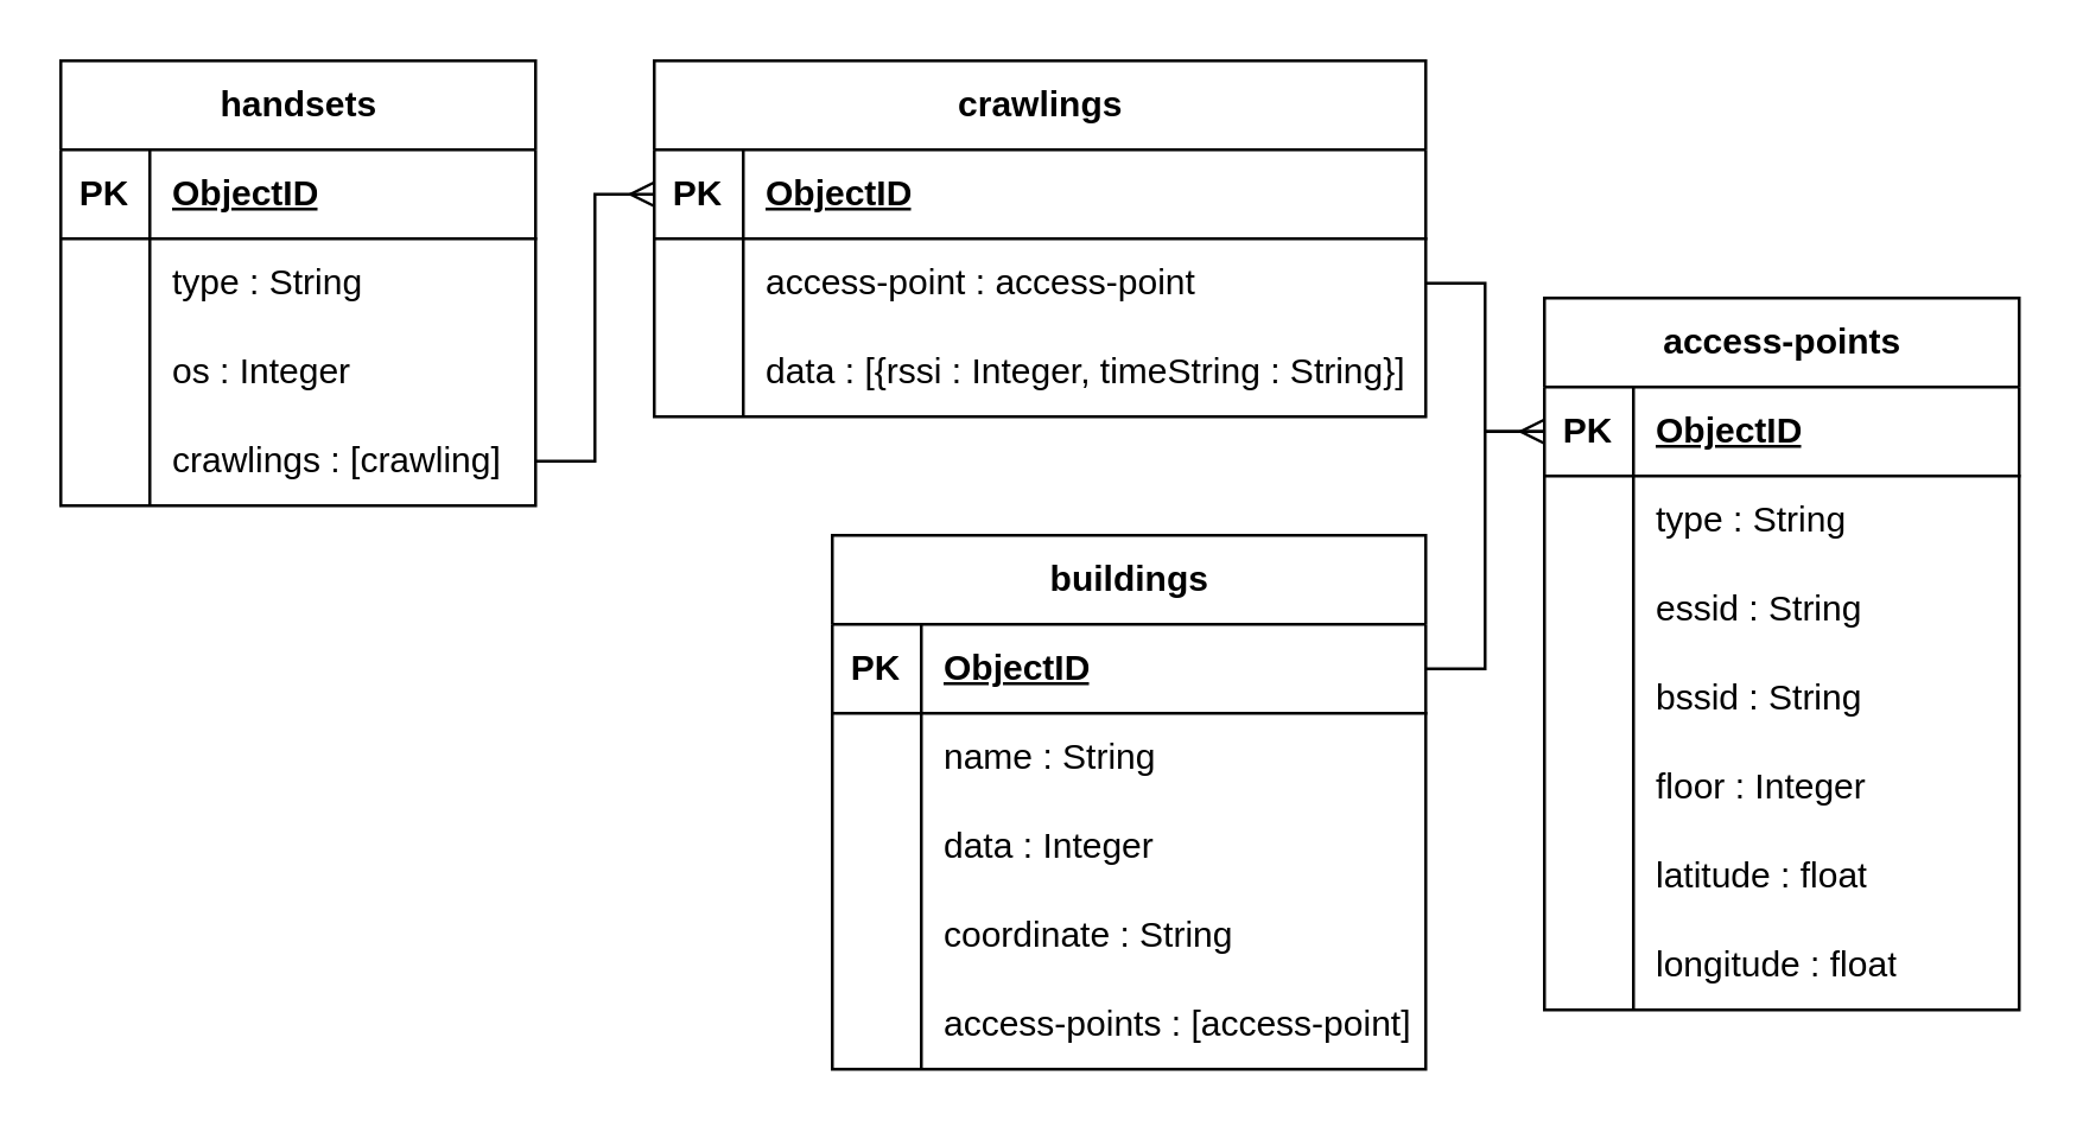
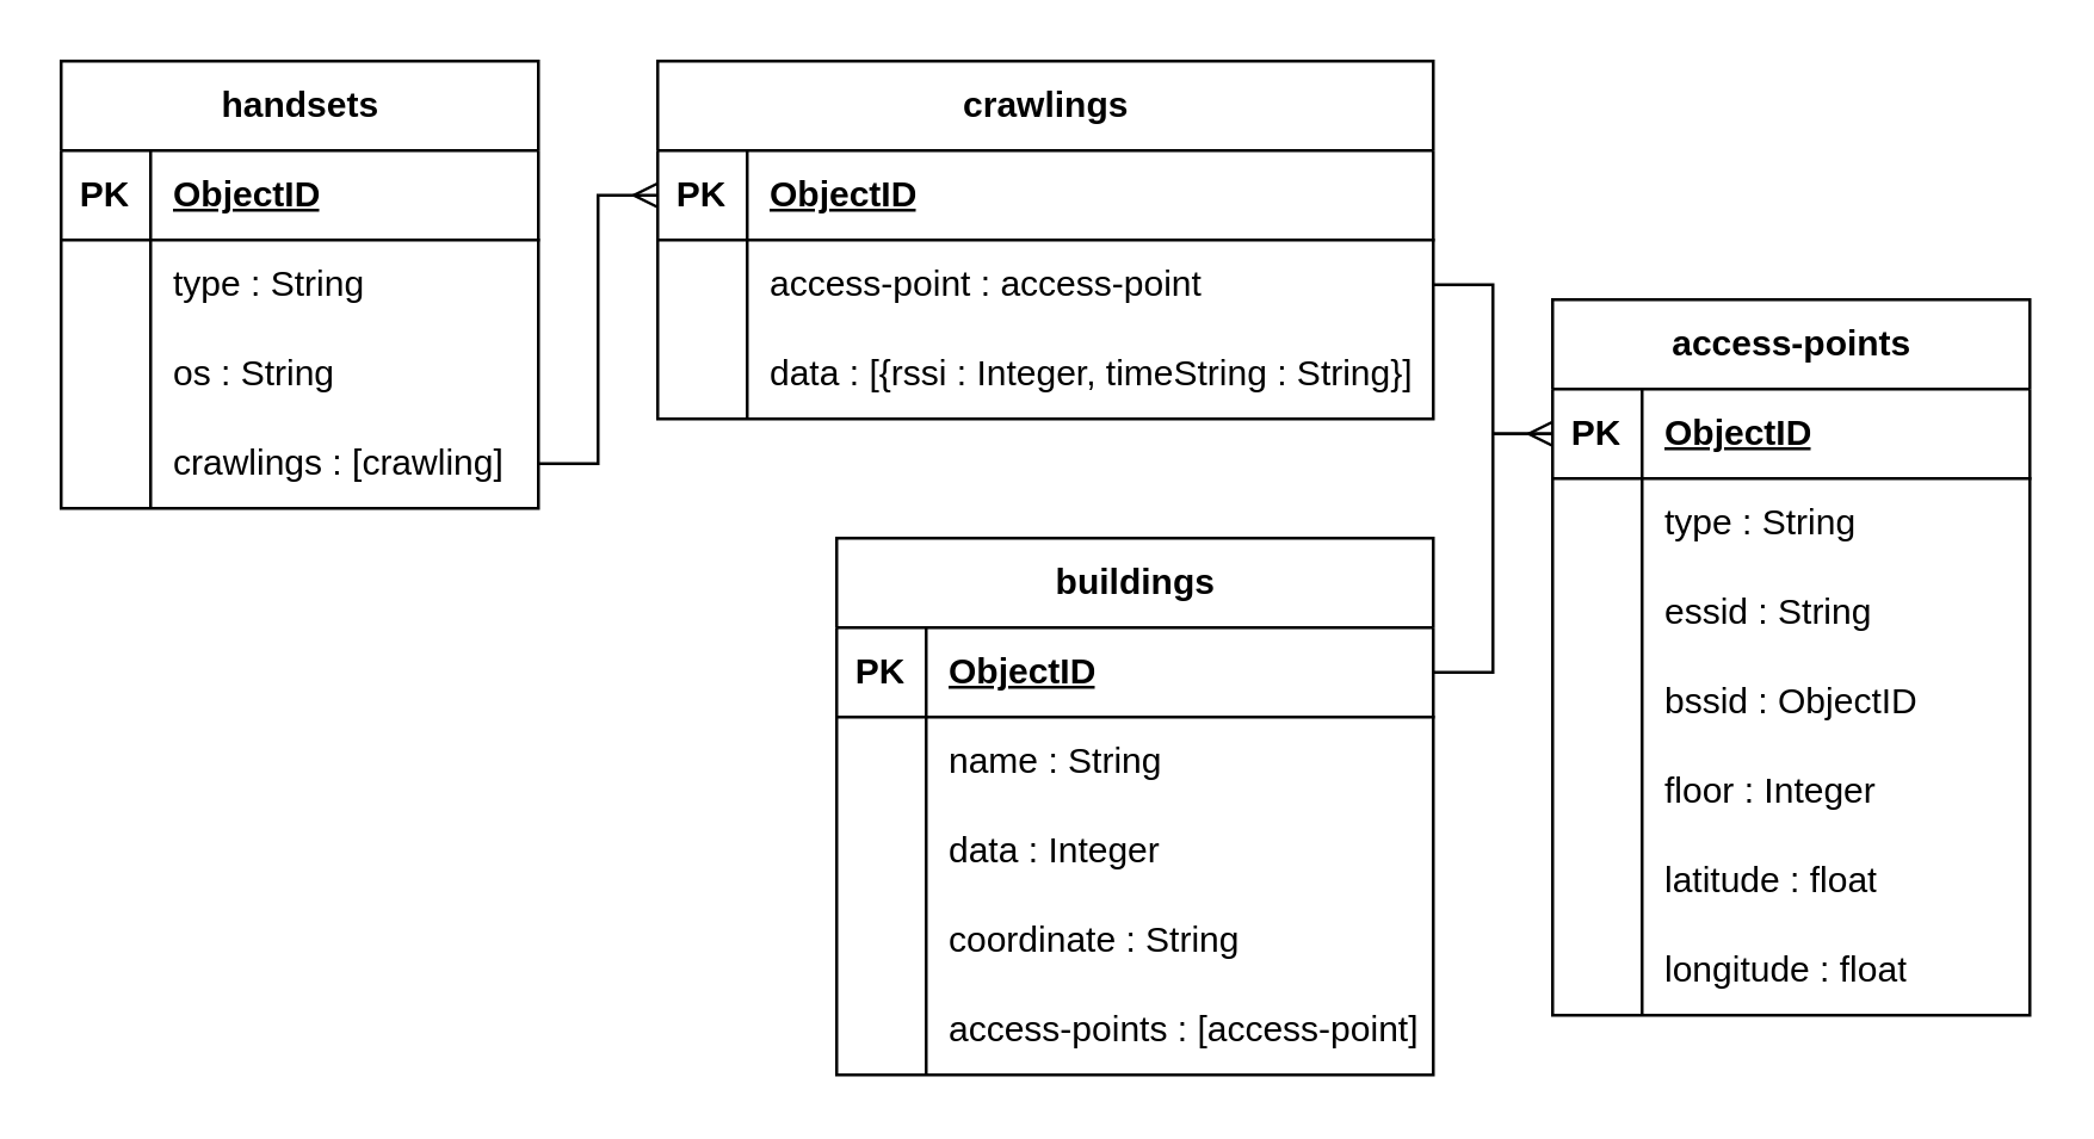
- <mxCell id="27" value="os : Integer" style="shape=partialRectangle;connectable=0;fillColor=none;top=0;left=0;bottom=0;right=0;align=left;spacingLeft=6;overflow=hidden;whiteSpace=wrap;html=1;" parent="25" vertex="1"><mxGeometry x="30" width="130" height="30" as="geometry"><mxRectangle width="130" height="30" as="alternateBounds" /></mxGeometry></mxCell>
+ <mxCell id="27" value="os : String" style="shape=partialRectangle;connectable=0;fillColor=none;top=0;left=0;bottom=0;right=0;align=left;spacingLeft=6;overflow=hidden;whiteSpace=wrap;html=1;" parent="25" vertex="1"><mxGeometry x="30" width="130" height="30" as="geometry"><mxRectangle width="130" height="30" as="alternateBounds" /></mxGeometry></mxCell>
- <mxCell id="43" value="bssid : String" style="shape=partialRectangle;connectable=0;fillColor=none;top=0;left=0;bottom=0;right=0;align=left;spacingLeft=6;overflow=hidden;whiteSpace=wrap;html=1;" parent="41" vertex="1"><mxGeometry x="30" width="130" height="30" as="geometry"><mxRectangle width="130" height="30" as="alternateBounds" /></mxGeometry></mxCell>
+ <mxCell id="43" value="bssid : ObjectID" style="shape=partialRectangle;connectable=0;fillColor=none;top=0;left=0;bottom=0;right=0;align=left;spacingLeft=6;overflow=hidden;whiteSpace=wrap;html=1;" parent="41" vertex="1"><mxGeometry x="30" width="130" height="30" as="geometry"><mxRectangle width="130" height="30" as="alternateBounds" /></mxGeometry></mxCell>
